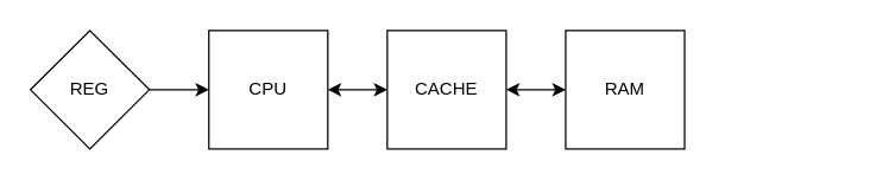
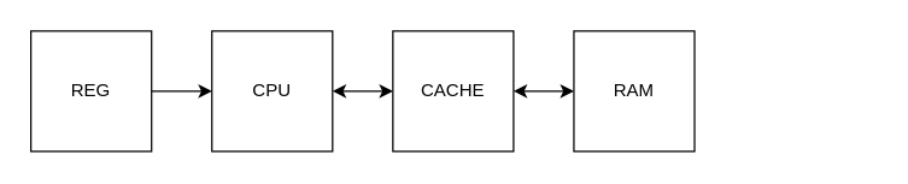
- <mxCell id="3" value="REG" style="rhombus;whiteSpace=wrap;html=1;" parent="2" vertex="1"><mxGeometry width="80" height="80" as="geometry" /></mxCell>
+ <mxCell id="3" value="REG" style="rounded=0;whiteSpace=wrap;html=1;" parent="2" vertex="1"><mxGeometry width="80" height="80" as="geometry" /></mxCell>
